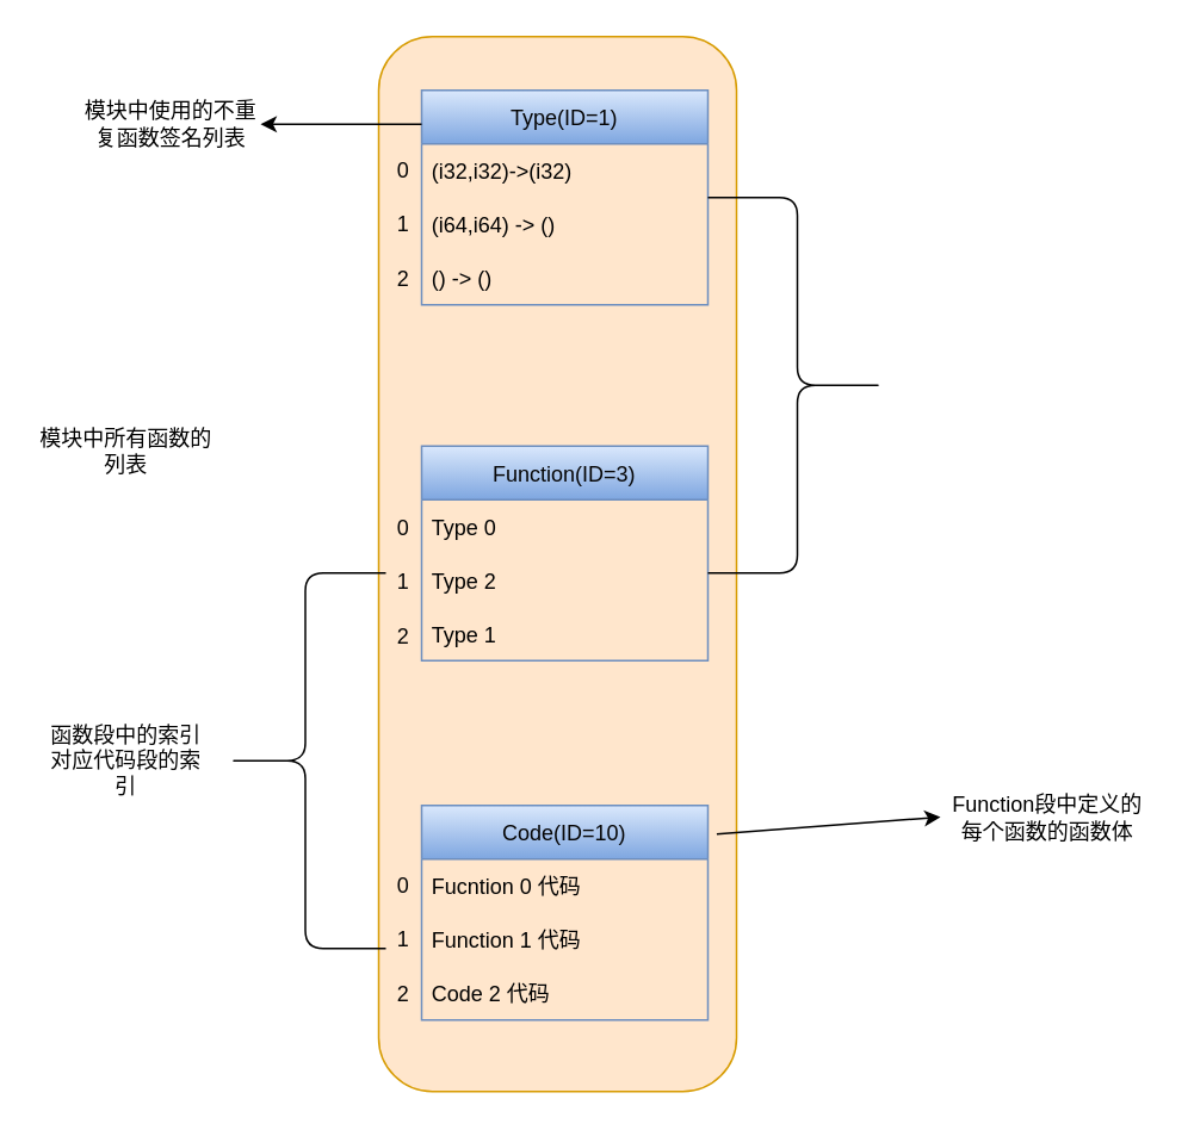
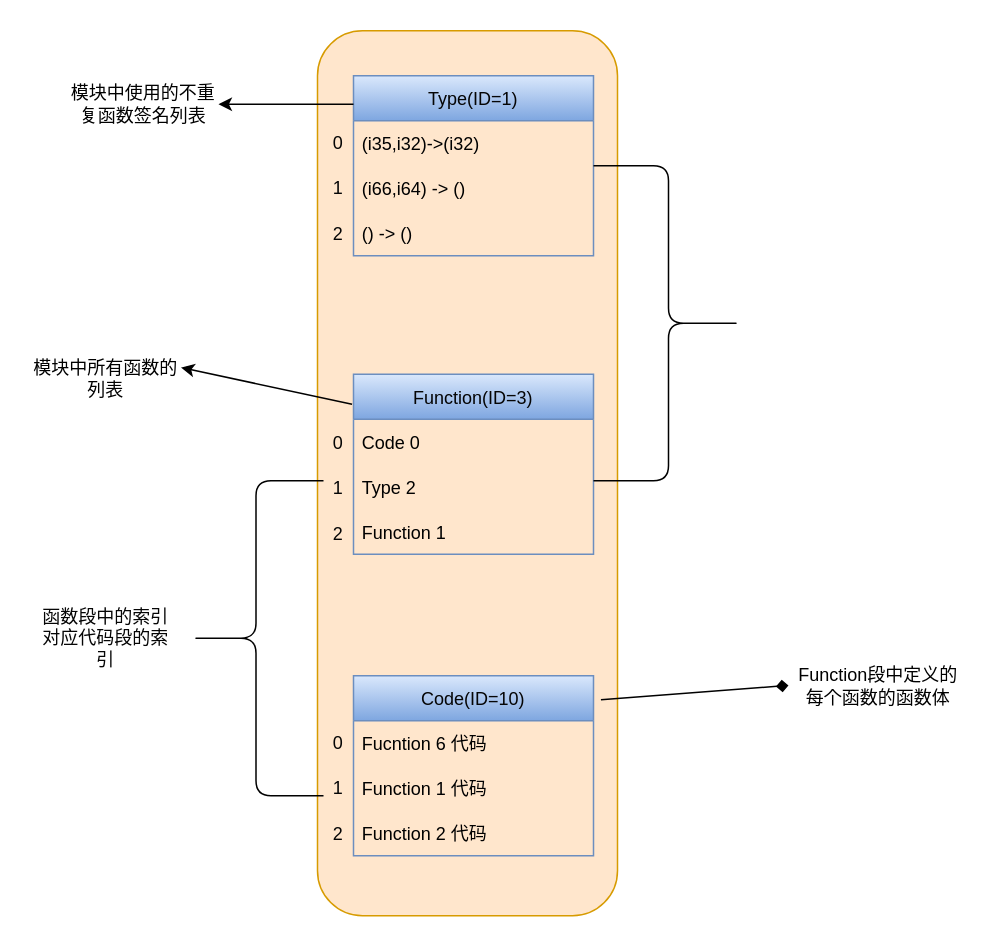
- <mxCell id="4" value="(i32,i32)-&gt;(i32)" style="text;strokeColor=none;fillColor=none;align=left;verticalAlign=middle;spacingLeft=4;spacingRight=4;overflow=hidden;points=[[0,0.5],[1,0.5]];portConstraint=eastwest;rotatable=0;fontColor=#000000;" vertex="1" parent="3"><mxGeometry y="30" width="160" height="30" as="geometry" /></mxCell>
+ <mxCell id="4" value="(i35,i32)-&gt;(i32)" style="text;strokeColor=none;fillColor=none;align=left;verticalAlign=middle;spacingLeft=4;spacingRight=4;overflow=hidden;points=[[0,0.5],[1,0.5]];portConstraint=eastwest;rotatable=0;fontColor=#000000;" vertex="1" parent="3"><mxGeometry y="30" width="160" height="30" as="geometry" /></mxCell>
- <mxCell id="5" value="(i64,i64) -&gt; ()" style="text;strokeColor=none;fillColor=none;align=left;verticalAlign=middle;spacingLeft=4;spacingRight=4;overflow=hidden;points=[[0,0.5],[1,0.5]];portConstraint=eastwest;rotatable=0;fontColor=#000000;" vertex="1" parent="3"><mxGeometry y="60" width="160" height="30" as="geometry" /></mxCell>
+ <mxCell id="5" value="(i66,i64) -&gt; ()" style="text;strokeColor=none;fillColor=none;align=left;verticalAlign=middle;spacingLeft=4;spacingRight=4;overflow=hidden;points=[[0,0.5],[1,0.5]];portConstraint=eastwest;rotatable=0;fontColor=#000000;" vertex="1" parent="3"><mxGeometry y="60" width="160" height="30" as="geometry" /></mxCell>
+ <mxCell id="19" style="edgeStyle=none;html=1;exitX=-0.006;exitY=0.167;exitDx=0;exitDy=0;entryX=1;entryY=0.25;entryDx=0;entryDy=0;exitPerimeter=0;fontColor=#000000;" edge="1" parent="1" source="7" target="18"><mxGeometry relative="1" as="geometry" /></mxCell>
- <mxCell id="8" value="Type 0" style="text;strokeColor=none;fillColor=none;align=left;verticalAlign=middle;spacingLeft=4;spacingRight=4;overflow=hidden;points=[[0,0.5],[1,0.5]];portConstraint=eastwest;rotatable=0;fontColor=#000000;shadow=0;glass=0;" vertex="1" parent="7"><mxGeometry y="30" width="160" height="30" as="geometry" /></mxCell>
+ <mxCell id="8" value="Code 0" style="text;strokeColor=none;fillColor=none;align=left;verticalAlign=middle;spacingLeft=4;spacingRight=4;overflow=hidden;points=[[0,0.5],[1,0.5]];portConstraint=eastwest;rotatable=0;fontColor=#000000;shadow=0;glass=0;" vertex="1" parent="7"><mxGeometry y="30" width="160" height="30" as="geometry" /></mxCell>
- <mxCell id="10" value="Type 1" style="text;strokeColor=none;fillColor=none;align=left;verticalAlign=middle;spacingLeft=4;spacingRight=4;overflow=hidden;points=[[0,0.5],[1,0.5]];portConstraint=eastwest;rotatable=0;fontColor=#000000;" vertex="1" parent="7"><mxGeometry y="90" width="160" height="30" as="geometry" /></mxCell>
+ <mxCell id="10" value="Function 1" style="text;strokeColor=none;fillColor=none;align=left;verticalAlign=middle;spacingLeft=4;spacingRight=4;overflow=hidden;points=[[0,0.5],[1,0.5]];portConstraint=eastwest;rotatable=0;fontColor=#000000;" vertex="1" parent="7"><mxGeometry y="90" width="160" height="30" as="geometry" /></mxCell>
- <mxCell id="11" style="edgeStyle=none;html=1;exitX=1.031;exitY=0.133;exitDx=0;exitDy=0;exitPerimeter=0;entryX=0;entryY=0.5;entryDx=0;entryDy=0;" edge="1" parent="1" source="12" target="20"><mxGeometry relative="1" as="geometry"><mxPoint x="165" y="468" as="targetPoint" /></mxGeometry></mxCell>
+ <mxCell id="11" style="edgeStyle=none;html=1;exitX=1.031;exitY=0.133;exitDx=0;exitDy=0;exitPerimeter=0;entryX=0;entryY=0.5;entryDx=0;entryDy=0;endArrow=diamond;" edge="1" parent="1" source="12" target="20"><mxGeometry relative="1" as="geometry"><mxPoint x="165" y="468" as="targetPoint" /></mxGeometry></mxCell>
- <mxCell id="13" value="Fucntion 0 代码" style="text;strokeColor=none;fillColor=none;align=left;verticalAlign=middle;spacingLeft=4;spacingRight=4;overflow=hidden;points=[[0,0.5],[1,0.5]];portConstraint=eastwest;rotatable=0;fontColor=#000000;" vertex="1" parent="12"><mxGeometry y="30" width="160" height="30" as="geometry" /></mxCell>
+ <mxCell id="13" value="Fucntion 6 代码" style="text;strokeColor=none;fillColor=none;align=left;verticalAlign=middle;spacingLeft=4;spacingRight=4;overflow=hidden;points=[[0,0.5],[1,0.5]];portConstraint=eastwest;rotatable=0;fontColor=#000000;" vertex="1" parent="12"><mxGeometry y="30" width="160" height="30" as="geometry" /></mxCell>
- <mxCell id="15" value="Code 2 代码" style="text;strokeColor=none;fillColor=none;align=left;verticalAlign=middle;spacingLeft=4;spacingRight=4;overflow=hidden;points=[[0,0.5],[1,0.5]];portConstraint=eastwest;rotatable=0;fontColor=#000000;" vertex="1" parent="12"><mxGeometry y="90" width="160" height="30" as="geometry" /></mxCell>
+ <mxCell id="15" value="Function 2 代码" style="text;strokeColor=none;fillColor=none;align=left;verticalAlign=middle;spacingLeft=4;spacingRight=4;overflow=hidden;points=[[0,0.5],[1,0.5]];portConstraint=eastwest;rotatable=0;fontColor=#000000;" vertex="1" parent="12"><mxGeometry y="90" width="160" height="30" as="geometry" /></mxCell>
